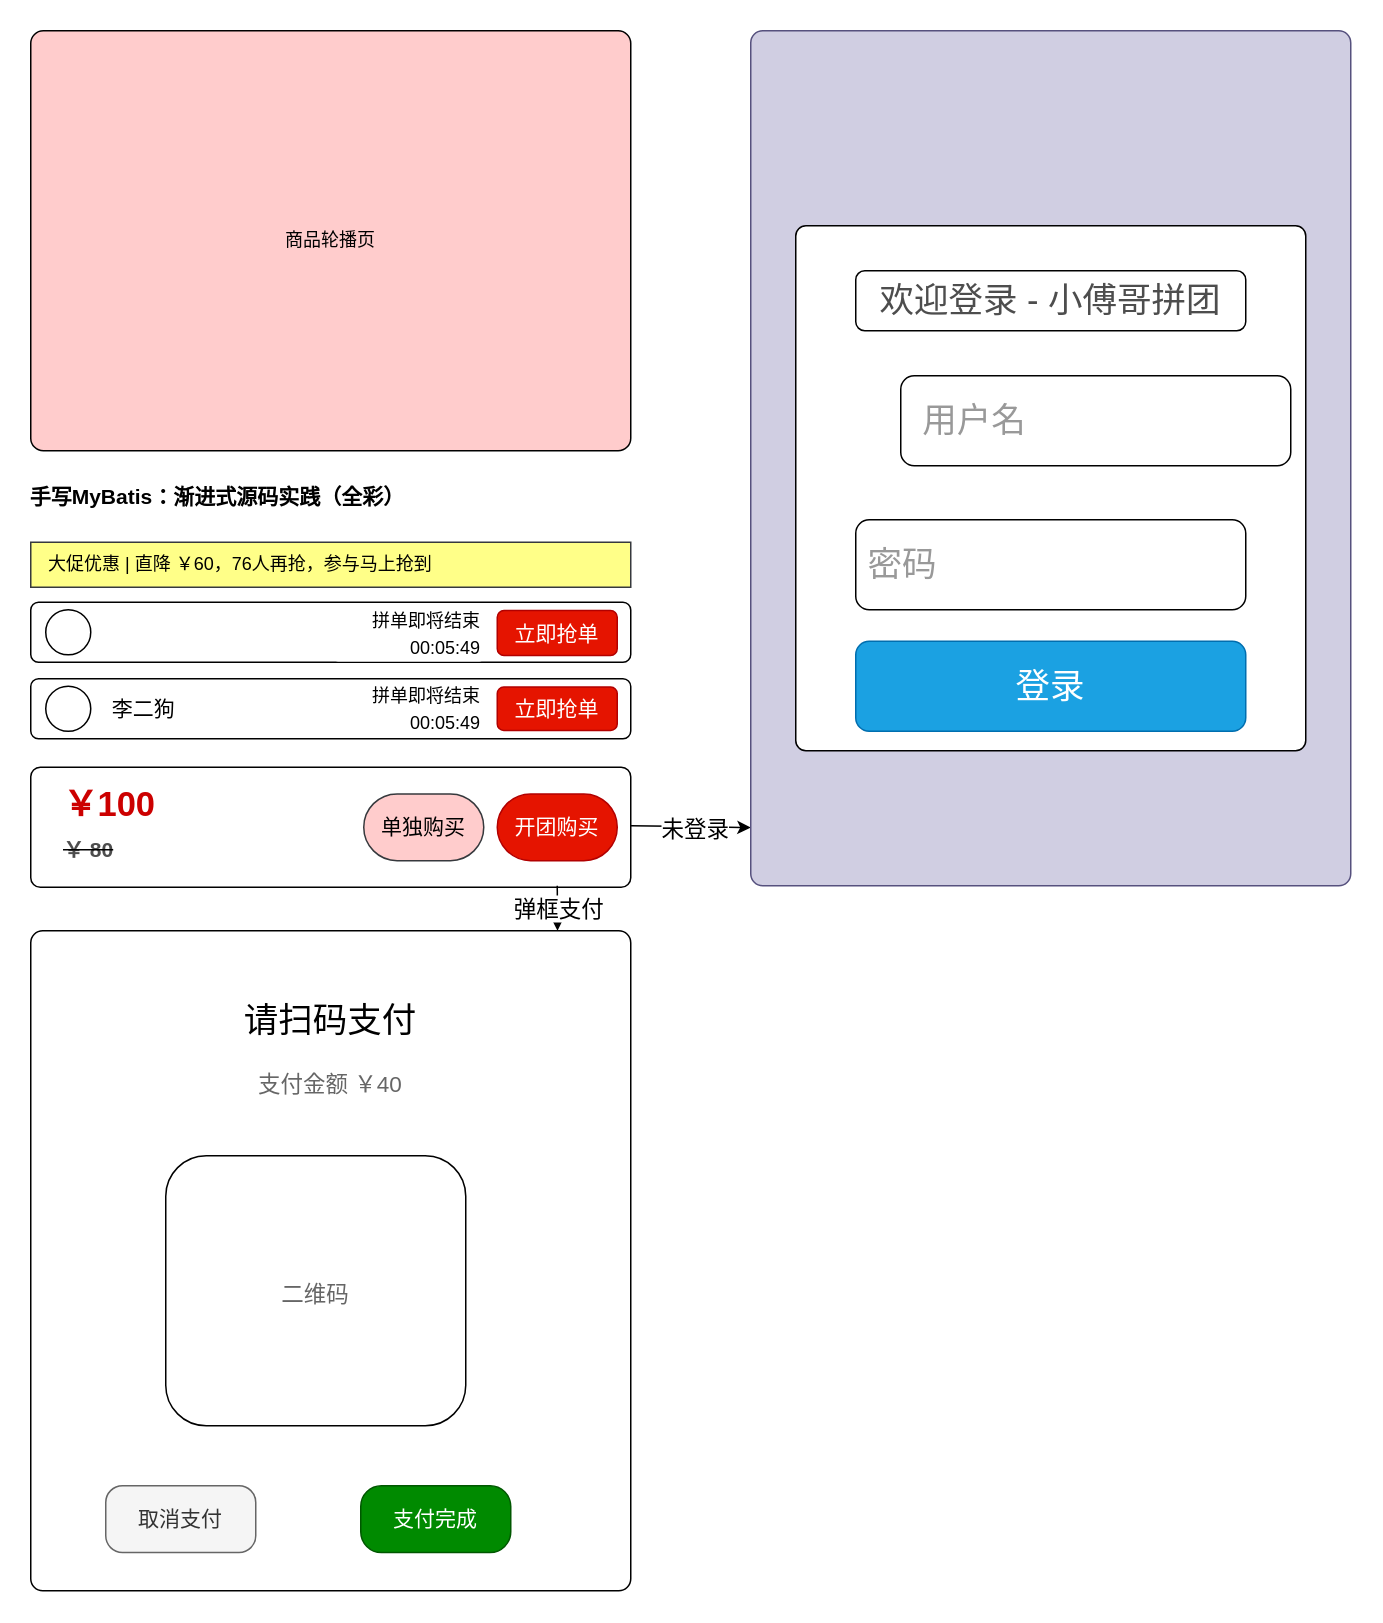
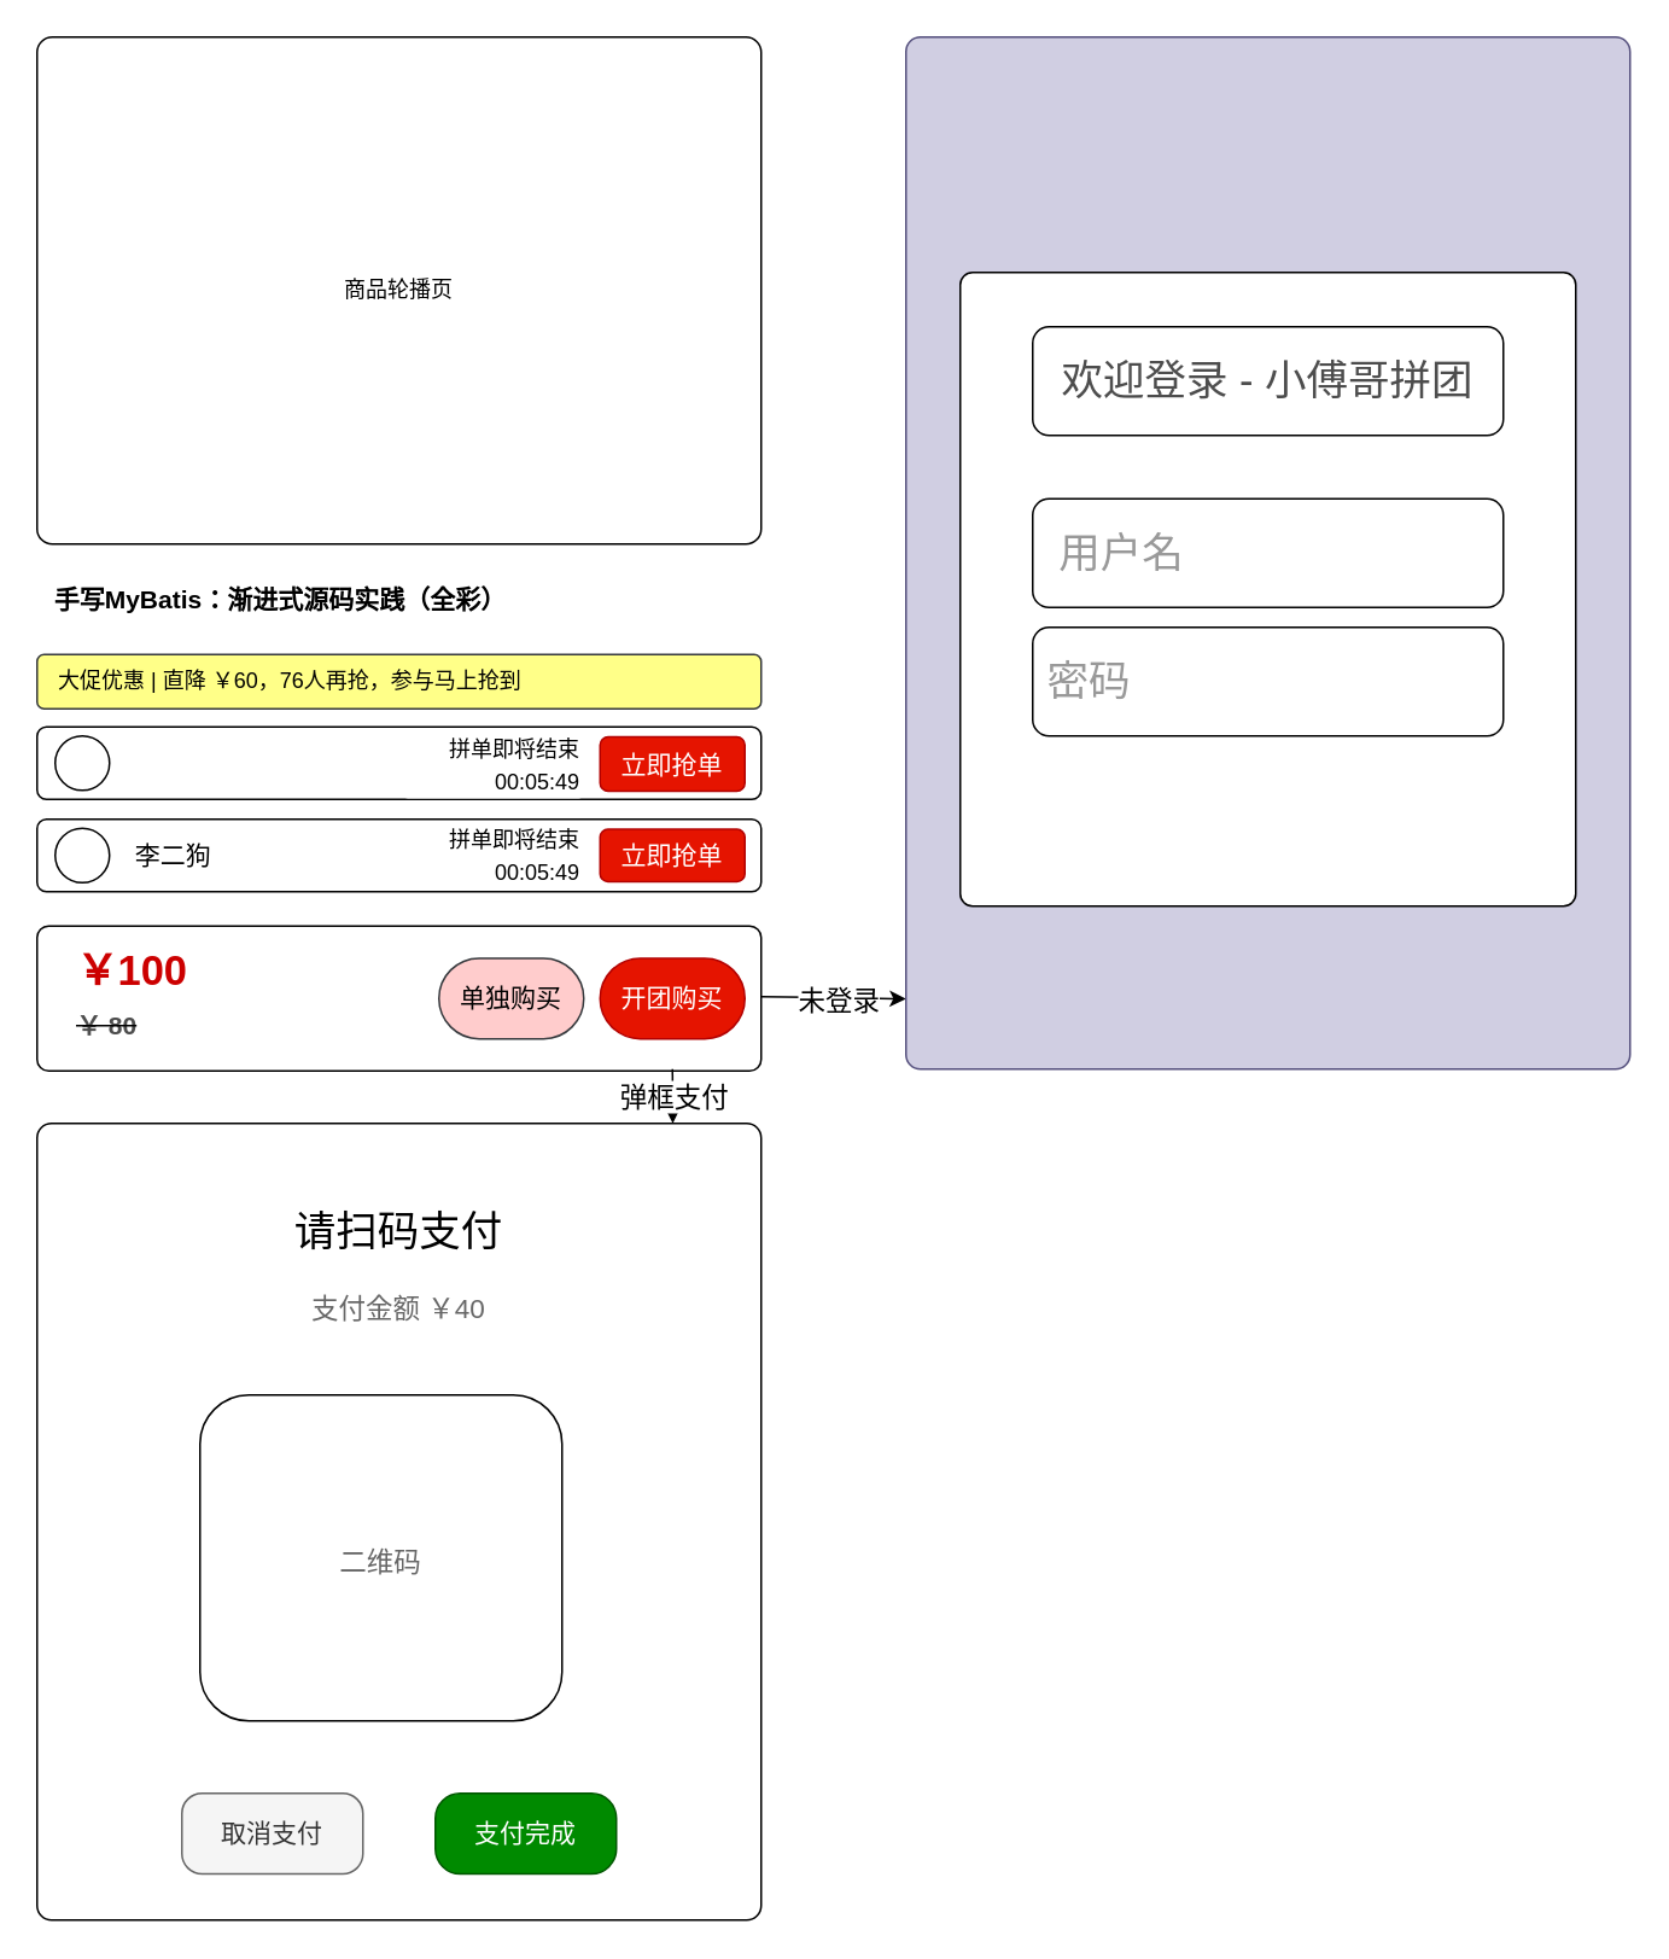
- <mxCell id="2" value="商品轮播页" style="rounded=1;whiteSpace=wrap;html=1;arcSize=3;fillColor=#ffcccc;" parent="1" vertex="1"><mxGeometry x="20" y="20" width="400" height="280" as="geometry" /></mxCell>
+ <mxCell id="2" value="商品轮播页" style="rounded=1;whiteSpace=wrap;html=1;arcSize=3;" parent="1" vertex="1"><mxGeometry x="20" y="20" width="400" height="280" as="geometry" /></mxCell>
- <mxCell id="27" value="欢迎登录 - 小傅哥拼团" style="rounded=1;whiteSpace=wrap;html=1;fontSize=23;fontColor=#4D4D4D;fillColor=none;" parent="1" vertex="1"><mxGeometry x="570" y="180" width="260" height="40" as="geometry" /></mxCell>
+ <mxCell id="27" value="欢迎登录 - 小傅哥拼团" style="rounded=1;whiteSpace=wrap;html=1;fontSize=23;fontColor=#4D4D4D;fillColor=none;" parent="1" vertex="1"><mxGeometry x="570" y="180" width="260" height="60" as="geometry" /></mxCell>
- <mxCell id="28" value="&lt;font color=&quot;#999999&quot;&gt;&amp;nbsp; 用户名&lt;/font&gt;" style="rounded=1;whiteSpace=wrap;html=1;fontSize=23;fontColor=#4D4D4D;fillColor=none;align=left;" parent="1" vertex="1"><mxGeometry x="600" y="250" width="260" height="60" as="geometry" /></mxCell>
+ <mxCell id="28" value="&lt;font color=&quot;#999999&quot;&gt;&amp;nbsp; 用户名&lt;/font&gt;" style="rounded=1;whiteSpace=wrap;html=1;fontSize=23;fontColor=#4D4D4D;fillColor=none;align=left;" parent="1" vertex="1"><mxGeometry x="570" y="275" width="260" height="60" as="geometry" /></mxCell>
- <mxCell id="3" value="&lt;b&gt;&lt;font style=&quot;font-size: 14px;&quot;&gt;&amp;nbsp; 手写MyBatis：渐进式源码实践（全彩）&lt;/font&gt;&lt;/b&gt;" style="rounded=1;whiteSpace=wrap;html=1;align=left;strokeColor=none;" parent="1" vertex="1"><mxGeometry x="10" y="311" width="400" height="40" as="geometry" /></mxCell>
+ <mxCell id="3" value="&lt;b&gt;&lt;font style=&quot;font-size: 14px;&quot;&gt;&amp;nbsp; 手写MyBatis：渐进式源码实践（全彩）&lt;/font&gt;&lt;/b&gt;" style="rounded=1;whiteSpace=wrap;html=1;align=left;strokeColor=none;" parent="1" vertex="1"><mxGeometry x="20" y="311" width="400" height="40" as="geometry" /></mxCell>
- <mxCell id="11" value="&amp;nbsp; &amp;nbsp;大促优惠 | 直降 ￥60，76人再抢，参与马上抢到" style="whiteSpace=wrap;html=1;arcSize=13;align=left;fillColor=#ffff88;strokeColor=#36393d;rounded=0;" parent="1" vertex="1"><mxGeometry x="20" y="361" width="400" height="30" as="geometry" /></mxCell>
+ <mxCell id="11" value="&amp;nbsp; &amp;nbsp;大促优惠 | 直降 ￥60，76人再抢，参与马上抢到" style="rounded=1;whiteSpace=wrap;html=1;arcSize=13;align=left;fillColor=#ffff88;strokeColor=#36393d;" parent="1" vertex="1"><mxGeometry x="20" y="361" width="400" height="30" as="geometry" /></mxCell>
- <mxCell id="30" value="登录" style="rounded=1;whiteSpace=wrap;html=1;fontSize=23;fontColor=#ffffff;fillColor=#1ba1e2;align=center;strokeColor=#006EAF;" parent="1" vertex="1"><mxGeometry x="570" y="427" width="260" height="60" as="geometry" /></mxCell>
- <mxCell id="35" value="取消支付" style="rounded=1;whiteSpace=wrap;html=1;fontSize=14;fillColor=#f5f5f5;strokeColor=#666666;arcSize=25;fontColor=#333333;" parent="1" vertex="1"><mxGeometry x="70" y="990" width="100" height="44.5" as="geometry" /></mxCell>
+ <mxCell id="35" value="取消支付" style="rounded=1;whiteSpace=wrap;html=1;fontSize=14;fillColor=#f5f5f5;strokeColor=#666666;arcSize=25;fontColor=#333333;" parent="1" vertex="1"><mxGeometry x="100" y="990" width="100" height="44.5" as="geometry" /></mxCell>
